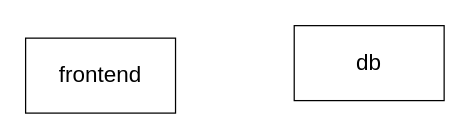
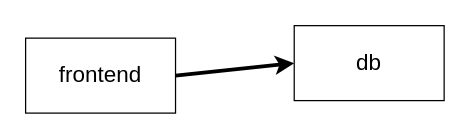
+ <mxCell id="4" value="" style="endArrow=classic;html=1;rounded=0;exitX=1;exitY=0.5;exitDx=0;exitDy=0;entryX=0;entryY=0.5;entryDx=0;entryDy=0;strokeWidth=3;" edge="1" parent="1" source="2" target="3"><mxGeometry width="50" height="50" relative="1" as="geometry"><mxPoint x="315" y="80" as="sourcePoint" /><mxPoint x="365" y="30" as="targetPoint" /></mxGeometry></mxCell>
